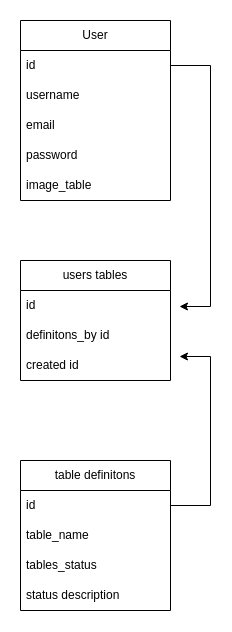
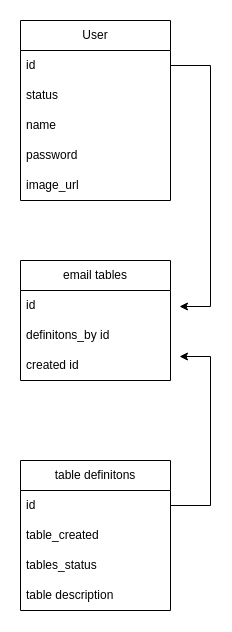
- <mxCell id="4" value="username" style="text;strokeColor=none;fillColor=none;align=left;verticalAlign=middle;spacingLeft=4;spacingRight=4;overflow=hidden;points=[[0,0.5],[1,0.5]];portConstraint=eastwest;rotatable=0;whiteSpace=wrap;html=1;" vertex="1" parent="2"><mxGeometry y="60" width="150" height="30" as="geometry" /></mxCell>
+ <mxCell id="4" value="status" style="text;strokeColor=none;fillColor=none;align=left;verticalAlign=middle;spacingLeft=4;spacingRight=4;overflow=hidden;points=[[0,0.5],[1,0.5]];portConstraint=eastwest;rotatable=0;whiteSpace=wrap;html=1;" vertex="1" parent="2"><mxGeometry y="60" width="150" height="30" as="geometry" /></mxCell>
- <mxCell id="5" value="email" style="text;strokeColor=none;fillColor=none;align=left;verticalAlign=middle;spacingLeft=4;spacingRight=4;overflow=hidden;points=[[0,0.5],[1,0.5]];portConstraint=eastwest;rotatable=0;whiteSpace=wrap;html=1;" vertex="1" parent="2"><mxGeometry y="90" width="150" height="30" as="geometry" /></mxCell>
+ <mxCell id="5" value="name" style="text;strokeColor=none;fillColor=none;align=left;verticalAlign=middle;spacingLeft=4;spacingRight=4;overflow=hidden;points=[[0,0.5],[1,0.5]];portConstraint=eastwest;rotatable=0;whiteSpace=wrap;html=1;" vertex="1" parent="2"><mxGeometry y="90" width="150" height="30" as="geometry" /></mxCell>
- <mxCell id="7" value="image_table&amp;nbsp;" style="text;strokeColor=none;fillColor=none;align=left;verticalAlign=middle;spacingLeft=4;spacingRight=4;overflow=hidden;points=[[0,0.5],[1,0.5]];portConstraint=eastwest;rotatable=0;whiteSpace=wrap;html=1;" vertex="1" parent="2"><mxGeometry y="150" width="150" height="30" as="geometry" /></mxCell>
+ <mxCell id="7" value="image_url&amp;nbsp;" style="text;strokeColor=none;fillColor=none;align=left;verticalAlign=middle;spacingLeft=4;spacingRight=4;overflow=hidden;points=[[0,0.5],[1,0.5]];portConstraint=eastwest;rotatable=0;whiteSpace=wrap;html=1;" vertex="1" parent="2"><mxGeometry y="150" width="150" height="30" as="geometry" /></mxCell>
- <mxCell id="13" value="users tables" style="swimlane;fontStyle=0;childLayout=stackLayout;horizontal=1;startSize=30;horizontalStack=0;resizeParent=1;resizeParentMax=0;resizeLast=0;collapsible=1;marginBottom=0;whiteSpace=wrap;html=1;" vertex="1" parent="1"><mxGeometry x="20" y="260" width="150" height="120" as="geometry" /></mxCell>
+ <mxCell id="13" value="email tables" style="swimlane;fontStyle=0;childLayout=stackLayout;horizontal=1;startSize=30;horizontalStack=0;resizeParent=1;resizeParentMax=0;resizeLast=0;collapsible=1;marginBottom=0;whiteSpace=wrap;html=1;" vertex="1" parent="1"><mxGeometry x="20" y="260" width="150" height="120" as="geometry" /></mxCell>
- <mxCell id="10" value="table_name" style="text;strokeColor=none;fillColor=none;align=left;verticalAlign=middle;spacingLeft=4;spacingRight=4;overflow=hidden;points=[[0,0.5],[1,0.5]];portConstraint=eastwest;rotatable=0;whiteSpace=wrap;html=1;" vertex="1" parent="8"><mxGeometry y="60" width="150" height="30" as="geometry" /></mxCell>
+ <mxCell id="10" value="table_created" style="text;strokeColor=none;fillColor=none;align=left;verticalAlign=middle;spacingLeft=4;spacingRight=4;overflow=hidden;points=[[0,0.5],[1,0.5]];portConstraint=eastwest;rotatable=0;whiteSpace=wrap;html=1;" vertex="1" parent="8"><mxGeometry y="60" width="150" height="30" as="geometry" /></mxCell>
- <mxCell id="12" value="status description" style="text;strokeColor=none;fillColor=none;align=left;verticalAlign=middle;spacingLeft=4;spacingRight=4;overflow=hidden;points=[[0,0.5],[1,0.5]];portConstraint=eastwest;rotatable=0;whiteSpace=wrap;html=1;" vertex="1" parent="8"><mxGeometry y="120" width="150" height="30" as="geometry" /></mxCell>
+ <mxCell id="12" value="table description" style="text;strokeColor=none;fillColor=none;align=left;verticalAlign=middle;spacingLeft=4;spacingRight=4;overflow=hidden;points=[[0,0.5],[1,0.5]];portConstraint=eastwest;rotatable=0;whiteSpace=wrap;html=1;" vertex="1" parent="8"><mxGeometry y="120" width="150" height="30" as="geometry" /></mxCell>
